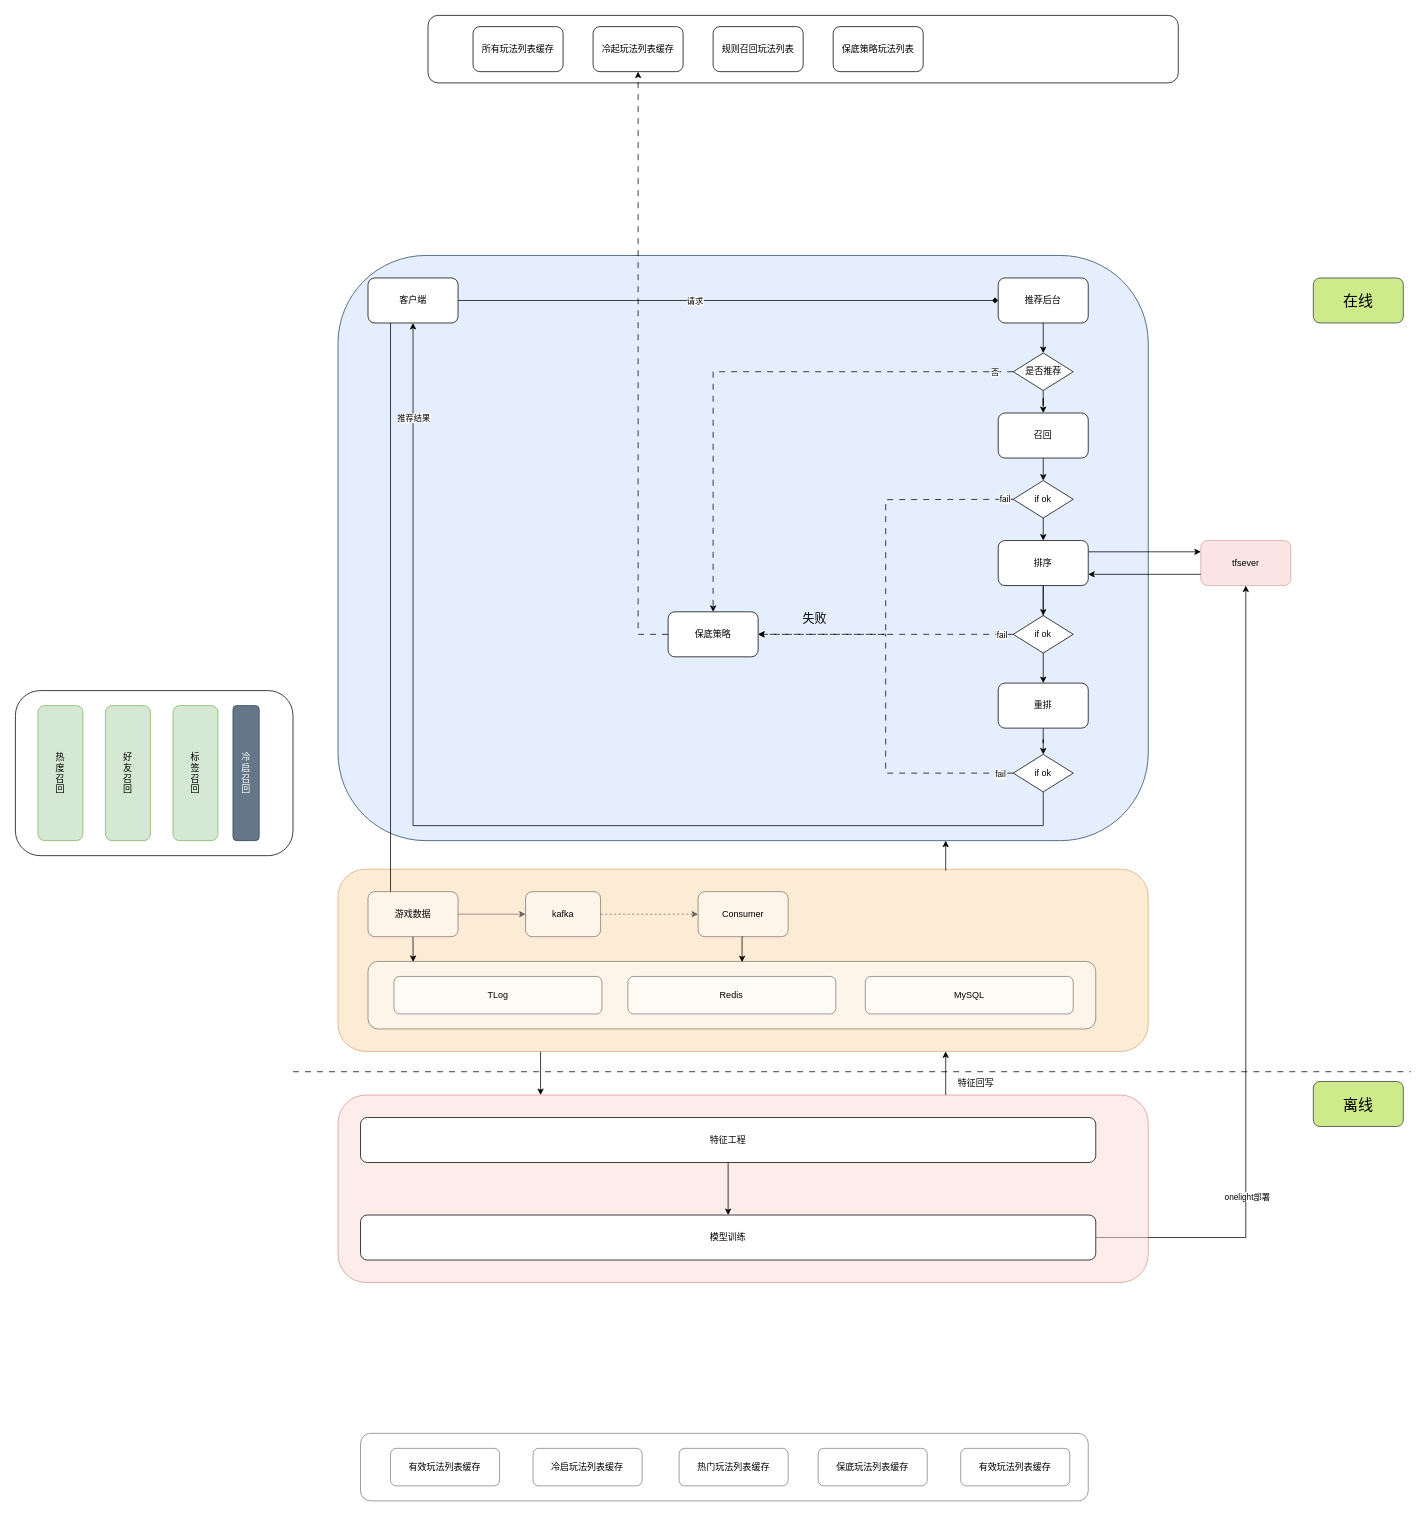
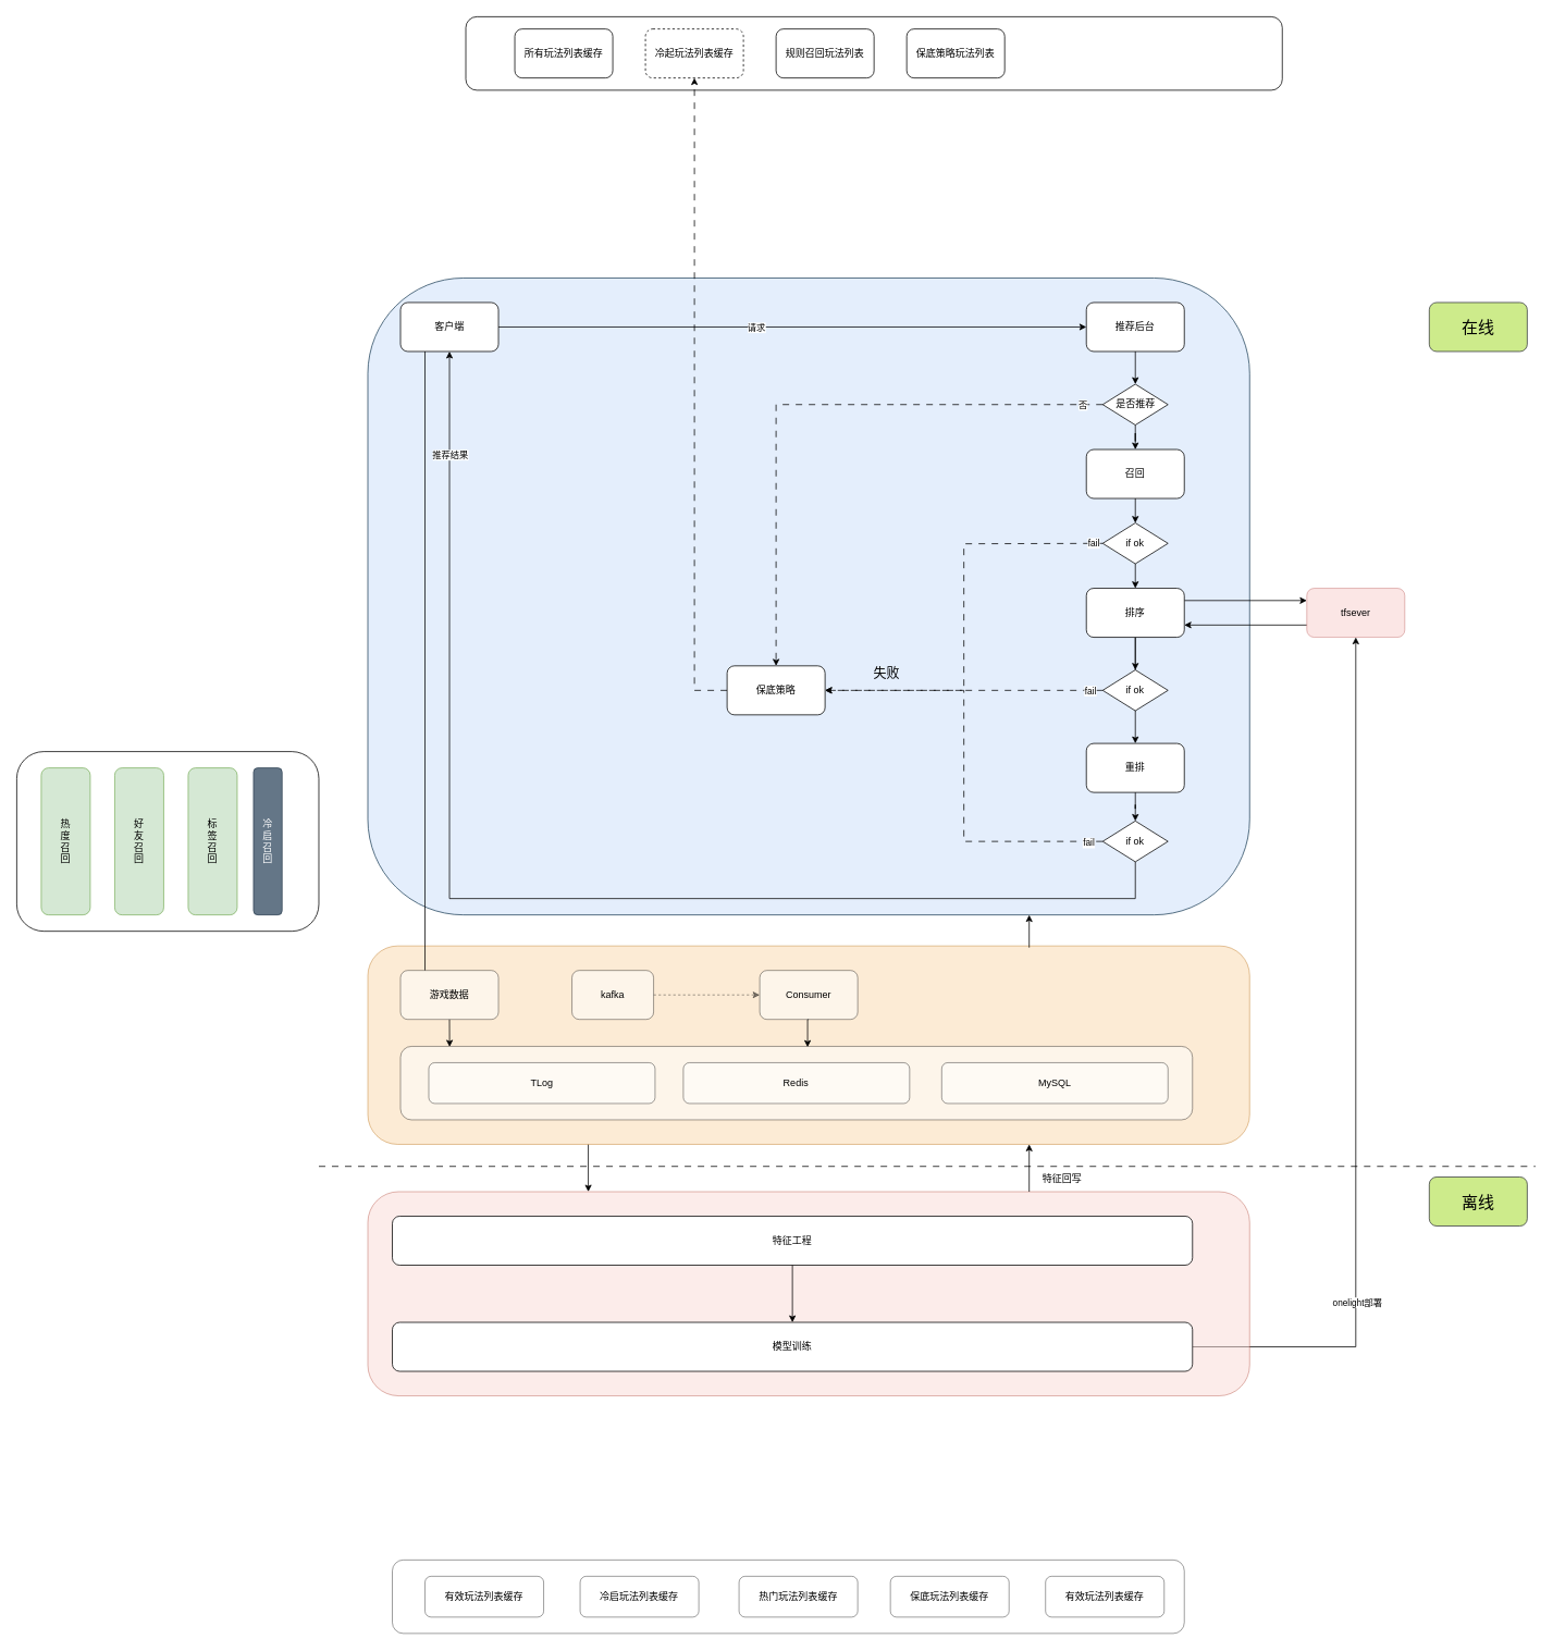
- <mxCell id="22" value="冷起玩法列表缓存" style="rounded=1;whiteSpace=wrap;html=1;" vertex="1" parent="19"><mxGeometry x="220" y="15" width="120" height="60" as="geometry" /></mxCell>
+ <mxCell id="22" value="冷起玩法列表缓存" style="rounded=1;whiteSpace=wrap;html=1;dashed=1;" vertex="1" parent="19"><mxGeometry x="220" y="15" width="120" height="60" as="geometry" /></mxCell>
- <mxCell id="6" style="edgeStyle=orthogonalEdgeStyle;rounded=0;orthogonalLoop=1;jettySize=auto;html=1;exitX=1;exitY=0.5;exitDx=0;exitDy=0;entryX=0;entryY=0.5;entryDx=0;entryDy=0;endArrow=diamond;" edge="1" parent="1" source="9" target="26"><mxGeometry relative="1" as="geometry" /></mxCell>
+ <mxCell id="6" style="edgeStyle=orthogonalEdgeStyle;rounded=0;orthogonalLoop=1;jettySize=auto;html=1;exitX=1;exitY=0.5;exitDx=0;exitDy=0;entryX=0;entryY=0.5;entryDx=0;entryDy=0;" edge="1" parent="1" source="9" target="26"><mxGeometry relative="1" as="geometry" /></mxCell>
- <mxCell id="10" style="edgeStyle=orthogonalEdgeStyle;rounded=0;orthogonalLoop=1;jettySize=auto;html=1;exitX=1;exitY=0.5;exitDx=0;exitDy=0;opacity=50;" edge="1" parent="1" source="12" target="14"><mxGeometry relative="1" as="geometry"><mxPoint x="690" y="1218" as="targetPoint" /></mxGeometry></mxCell>
